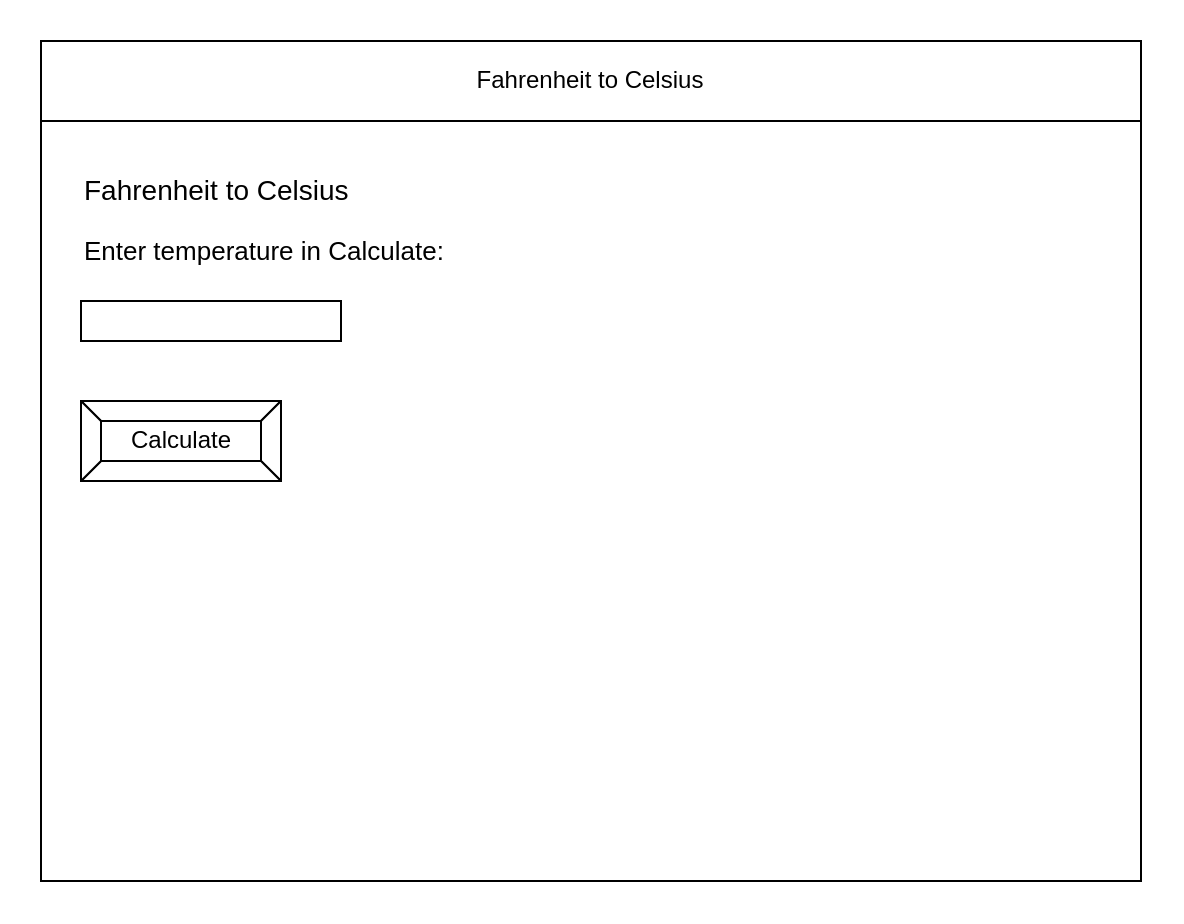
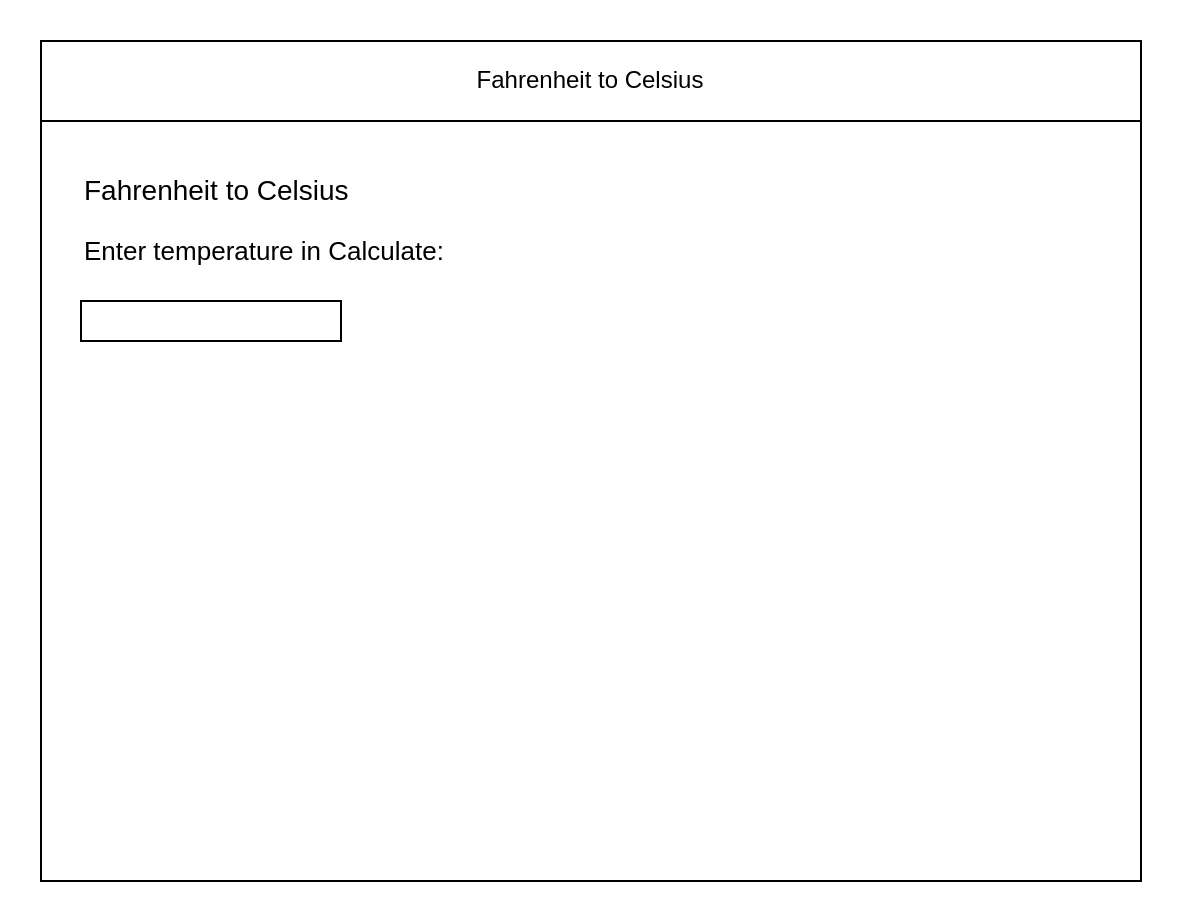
- <mxCell id="4" value="Calculate" style="labelPosition=center;verticalLabelPosition=middle;align=center;html=1;shape=mxgraph.basic.button;dx=10;" parent="1" vertex="1"><mxGeometry x="40" y="200" width="100" height="40" as="geometry" /></mxCell>
